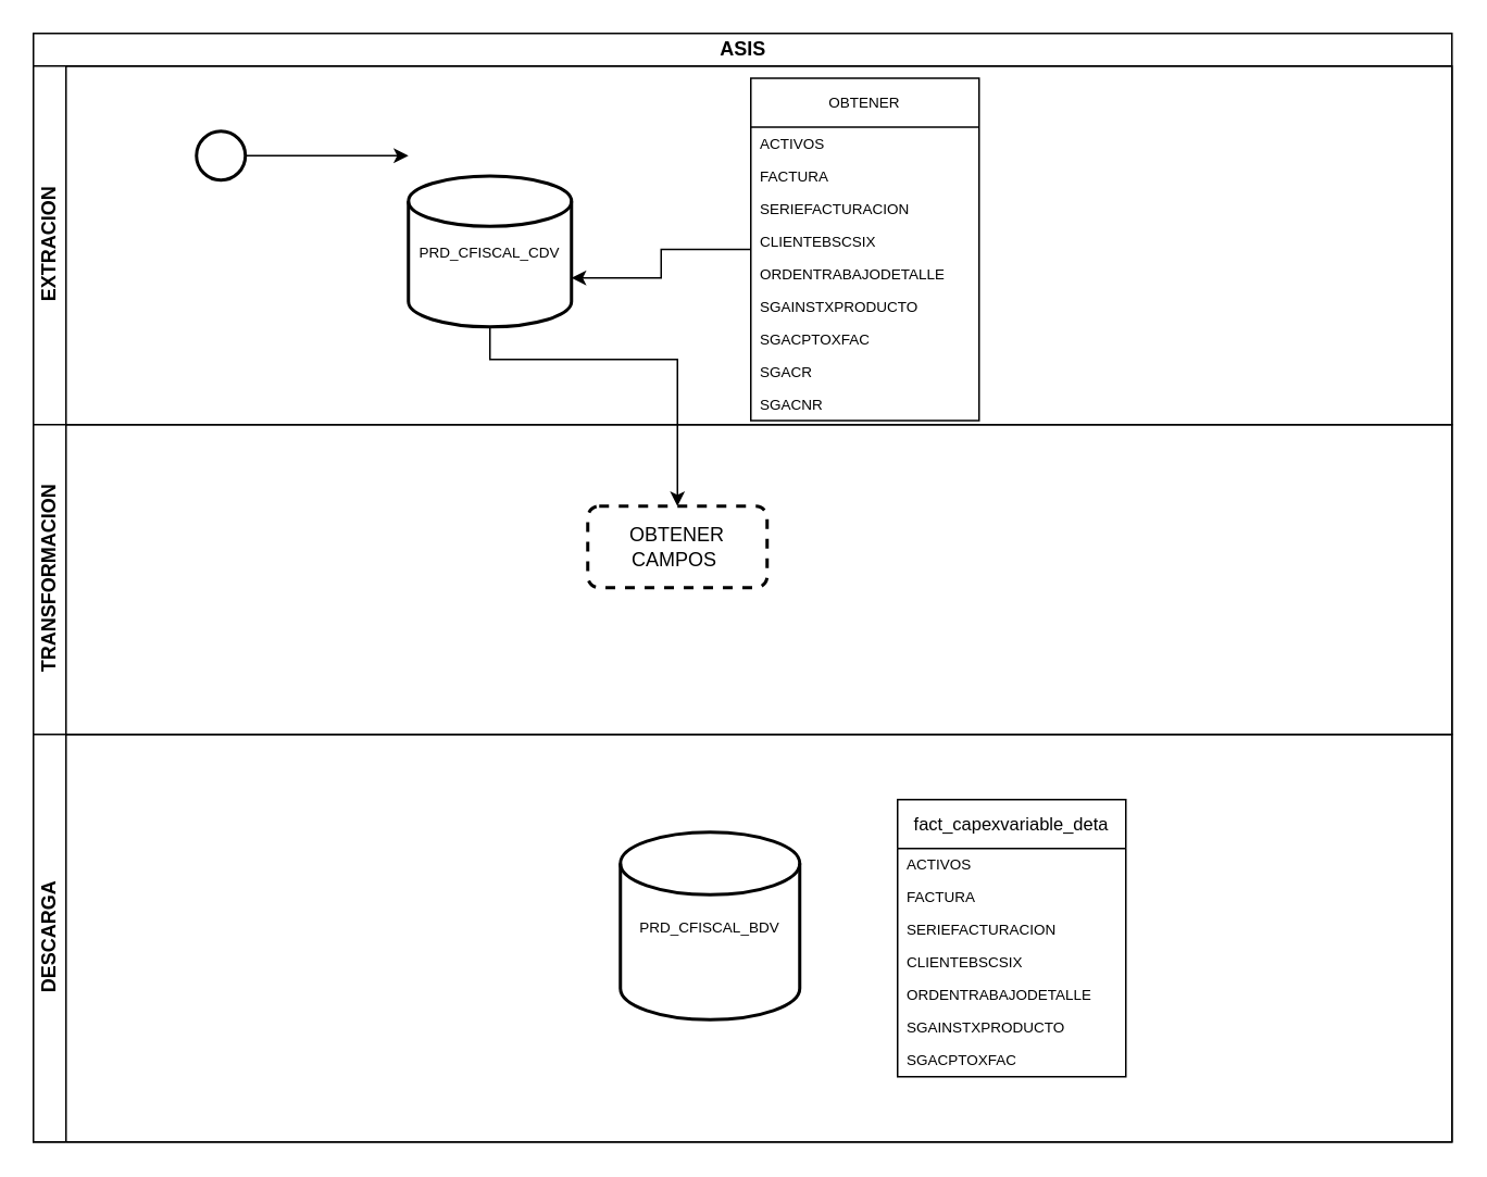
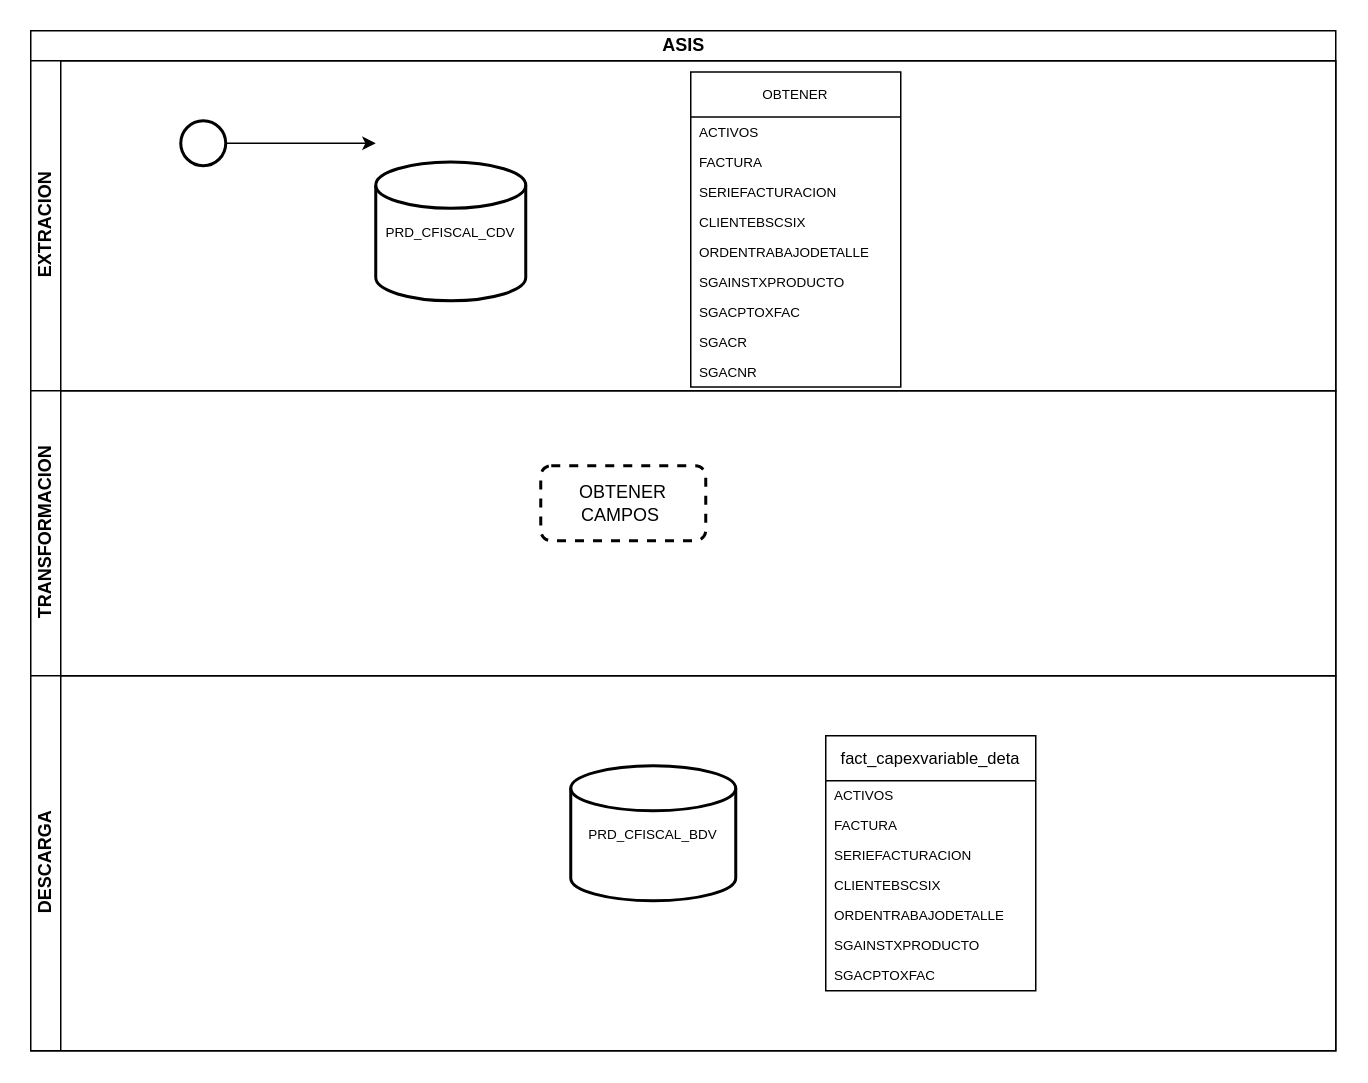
- <mxCell id="17" style="edgeStyle=orthogonalEdgeStyle;rounded=0;orthogonalLoop=1;jettySize=auto;html=1;entryX=1;entryY=0.676;entryDx=0;entryDy=0;entryPerimeter=0;" edge="1" parent="3" source="7" target="6"><mxGeometry relative="1" as="geometry" /></mxCell>
- <mxCell id="30" style="edgeStyle=orthogonalEdgeStyle;rounded=0;orthogonalLoop=1;jettySize=auto;html=1;" edge="1" parent="2" source="6" target="19"><mxGeometry relative="1" as="geometry"><Array as="points"><mxPoint x="280" y="200" /><mxPoint x="395" y="200" /></Array></mxGeometry></mxCell>
- <mxCell id="21" value="&lt;font style=&quot;font-size: 9px;&quot;&gt;PRD_CFISCAL_BDV&lt;/font&gt;" style="strokeWidth=2;html=1;shape=mxgraph.flowchart.database;whiteSpace=wrap;" vertex="1" parent="20"><mxGeometry x="360" y="60" width="110" height="115" as="geometry" /></mxCell>
+ <mxCell id="21" value="&lt;font style=&quot;font-size: 9px;&quot;&gt;PRD_CFISCAL_BDV&lt;/font&gt;" style="strokeWidth=2;html=1;shape=mxgraph.flowchart.database;whiteSpace=wrap;" vertex="1" parent="20"><mxGeometry x="360" y="60" width="110" height="90" as="geometry" /></mxCell>
